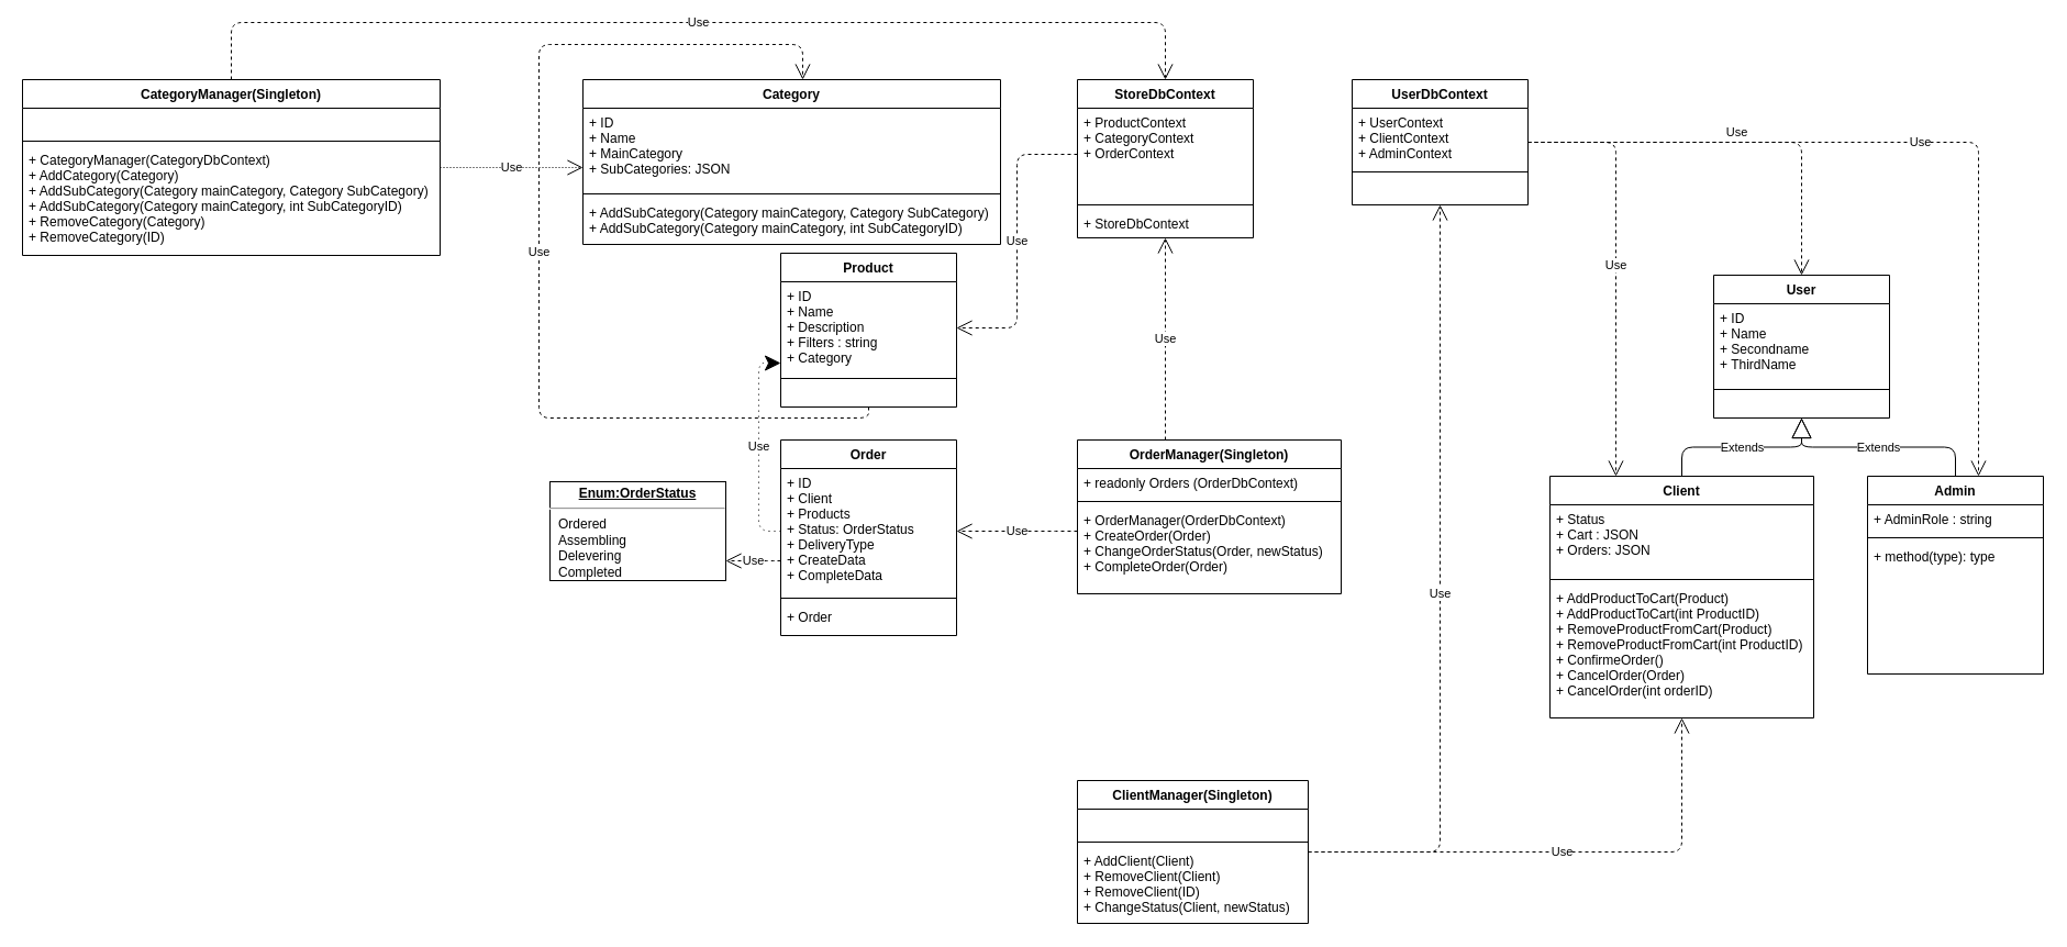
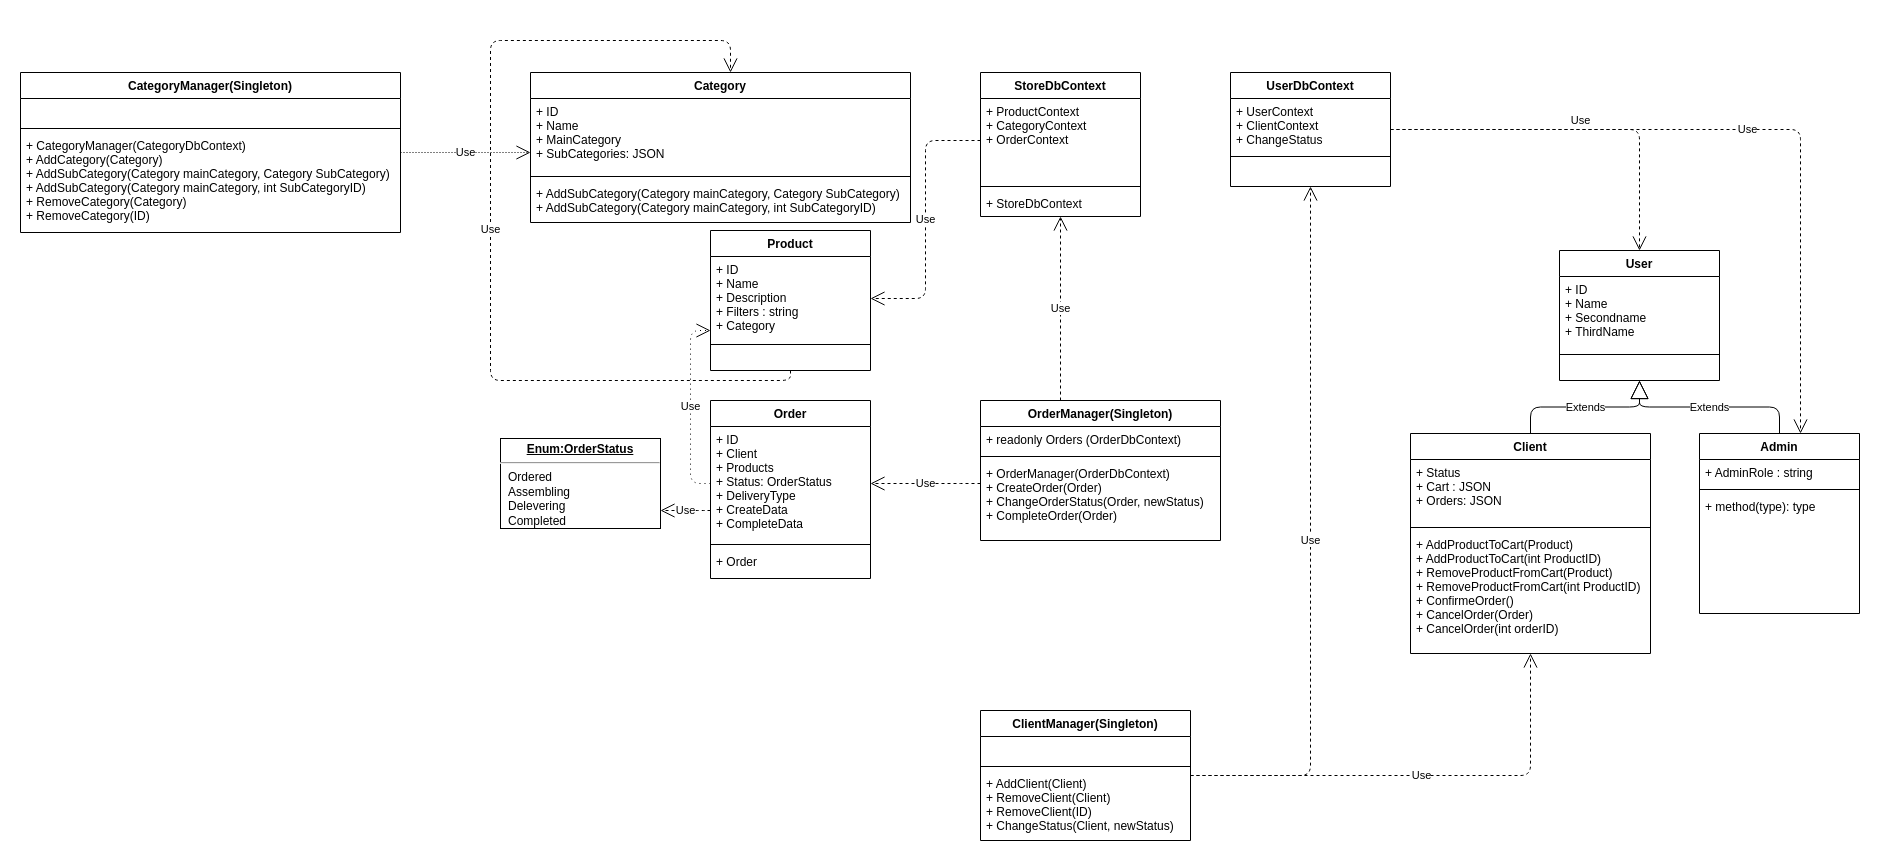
- <mxCell id="51" value="Use" style="endArrow=open;endSize=12;dashed=1;html=1;edgeStyle=orthogonalEdgeStyle;" edge="1" parent="1" source="42" target="10"><mxGeometry width="160" relative="1" as="geometry"><mxPoint x="410" y="40" as="sourcePoint" /><mxPoint x="570" y="40" as="targetPoint" /><Array as="points"><mxPoint x="210" y="20" /><mxPoint x="1060" y="20" /></Array></mxGeometry></mxCell>
- <mxCell id="54" value="+ UserContext&#10;+ ClientContext&#10;+ AdminContext" style="text;strokeColor=none;fillColor=none;align=left;verticalAlign=top;spacingLeft=4;spacingRight=4;overflow=hidden;rotatable=0;points=[[0,0.5],[1,0.5]];portConstraint=eastwest;" vertex="1" parent="53"><mxGeometry y="26" width="160" height="54" as="geometry" /></mxCell>
+ <mxCell id="54" value="+ UserContext&#10;+ ClientContext&#10;+ ChangeStatus" style="text;strokeColor=none;fillColor=none;align=left;verticalAlign=top;spacingLeft=4;spacingRight=4;overflow=hidden;rotatable=0;points=[[0,0.5],[1,0.5]];portConstraint=eastwest;" vertex="1" parent="53"><mxGeometry y="26" width="160" height="54" as="geometry" /></mxCell>
- <mxCell id="58" value="Use" style="endArrow=open;endSize=12;dashed=1;html=1;edgeStyle=orthogonalEdgeStyle;" edge="1" parent="1" source="53" target="18"><mxGeometry width="160" relative="1" as="geometry"><mxPoint x="1430" y="60" as="sourcePoint" /><mxPoint x="1590" y="60" as="targetPoint" /><Array as="points"><mxPoint x="1470" y="129" /></Array></mxGeometry></mxCell>
- <mxCell id="40" value="Use" style="endArrow=classic;endSize=12;dashed=1;html=1;edgeStyle=orthogonalEdgeStyle;dashPattern=1 4;" parent="1" source="28" target="2" edge="1"><mxGeometry width="160" relative="1" as="geometry"><mxPoint x="530" y="350" as="sourcePoint" /><mxPoint x="690" y="350" as="targetPoint" /><Array as="points"><mxPoint x="690" y="483" /><mxPoint x="690" y="330" /></Array></mxGeometry></mxCell>
+ <mxCell id="40" value="Use" style="endArrow=open;endSize=12;dashed=1;html=1;edgeStyle=orthogonalEdgeStyle;dashPattern=1 4;" parent="1" source="28" target="2" edge="1"><mxGeometry width="160" relative="1" as="geometry"><mxPoint x="530" y="350" as="sourcePoint" /><mxPoint x="690" y="350" as="targetPoint" /><Array as="points"><mxPoint x="690" y="483" /><mxPoint x="690" y="330" /></Array></mxGeometry></mxCell>
